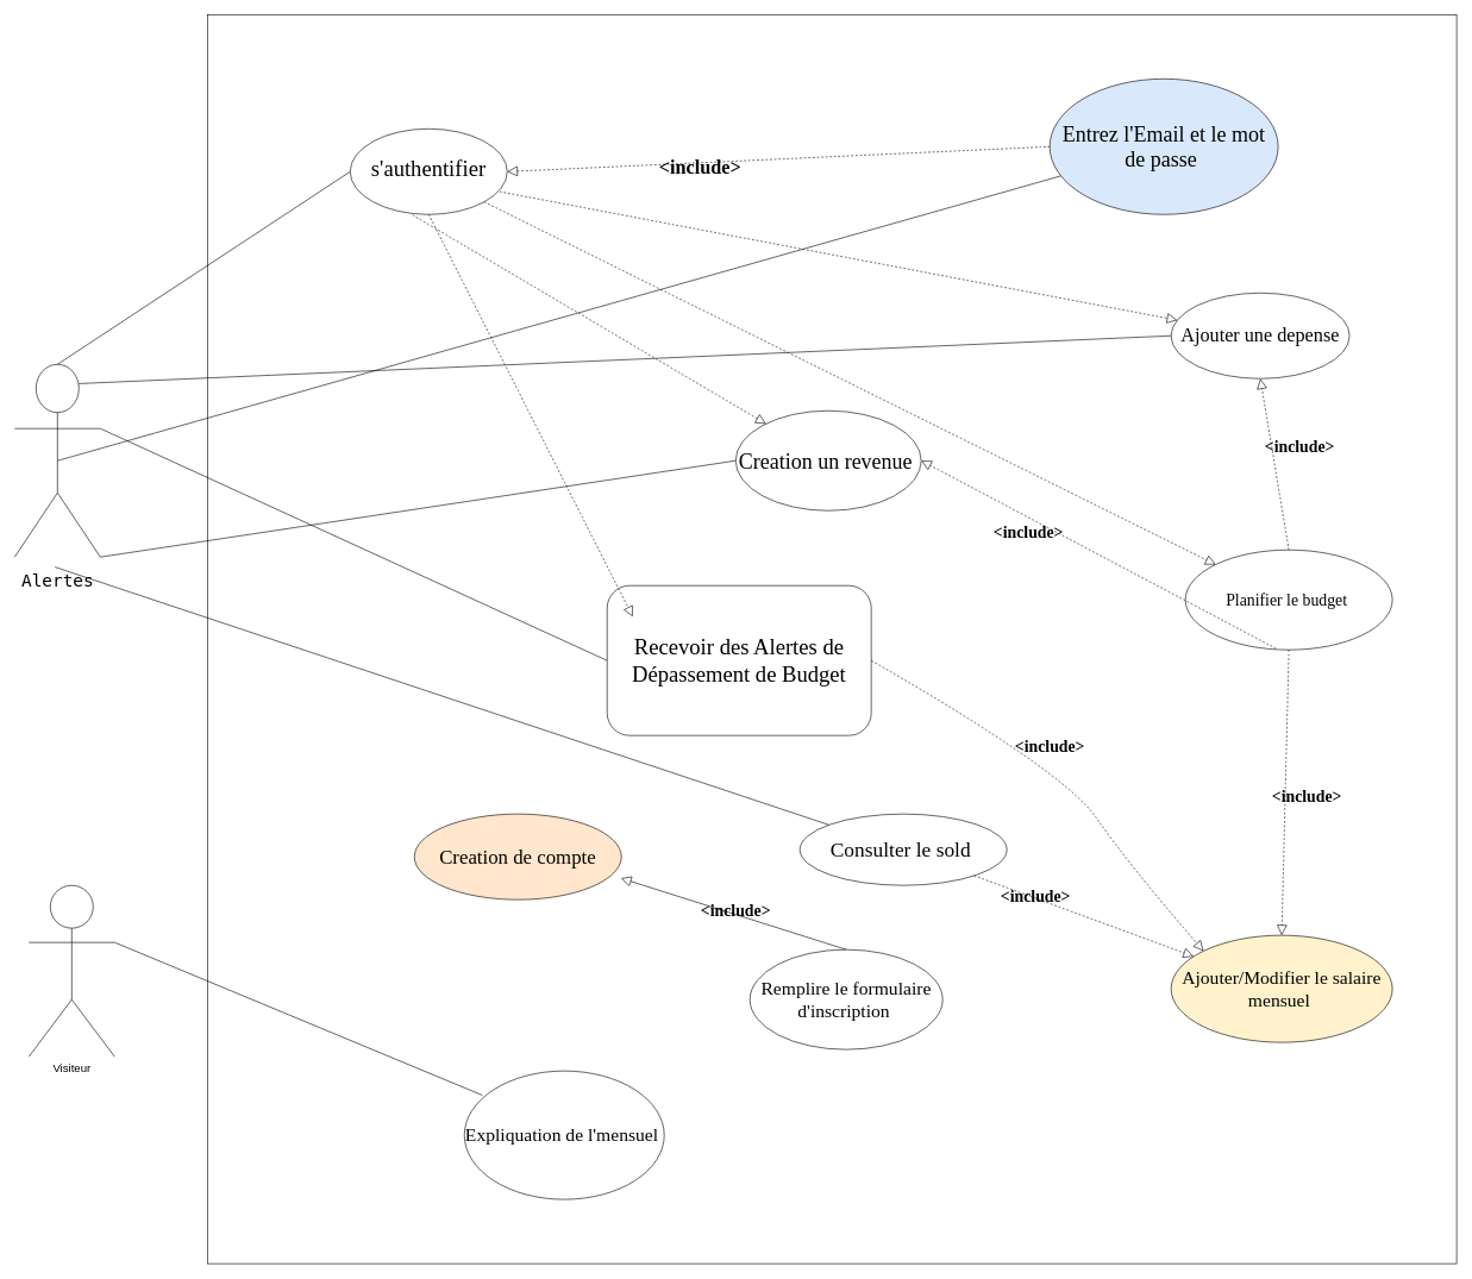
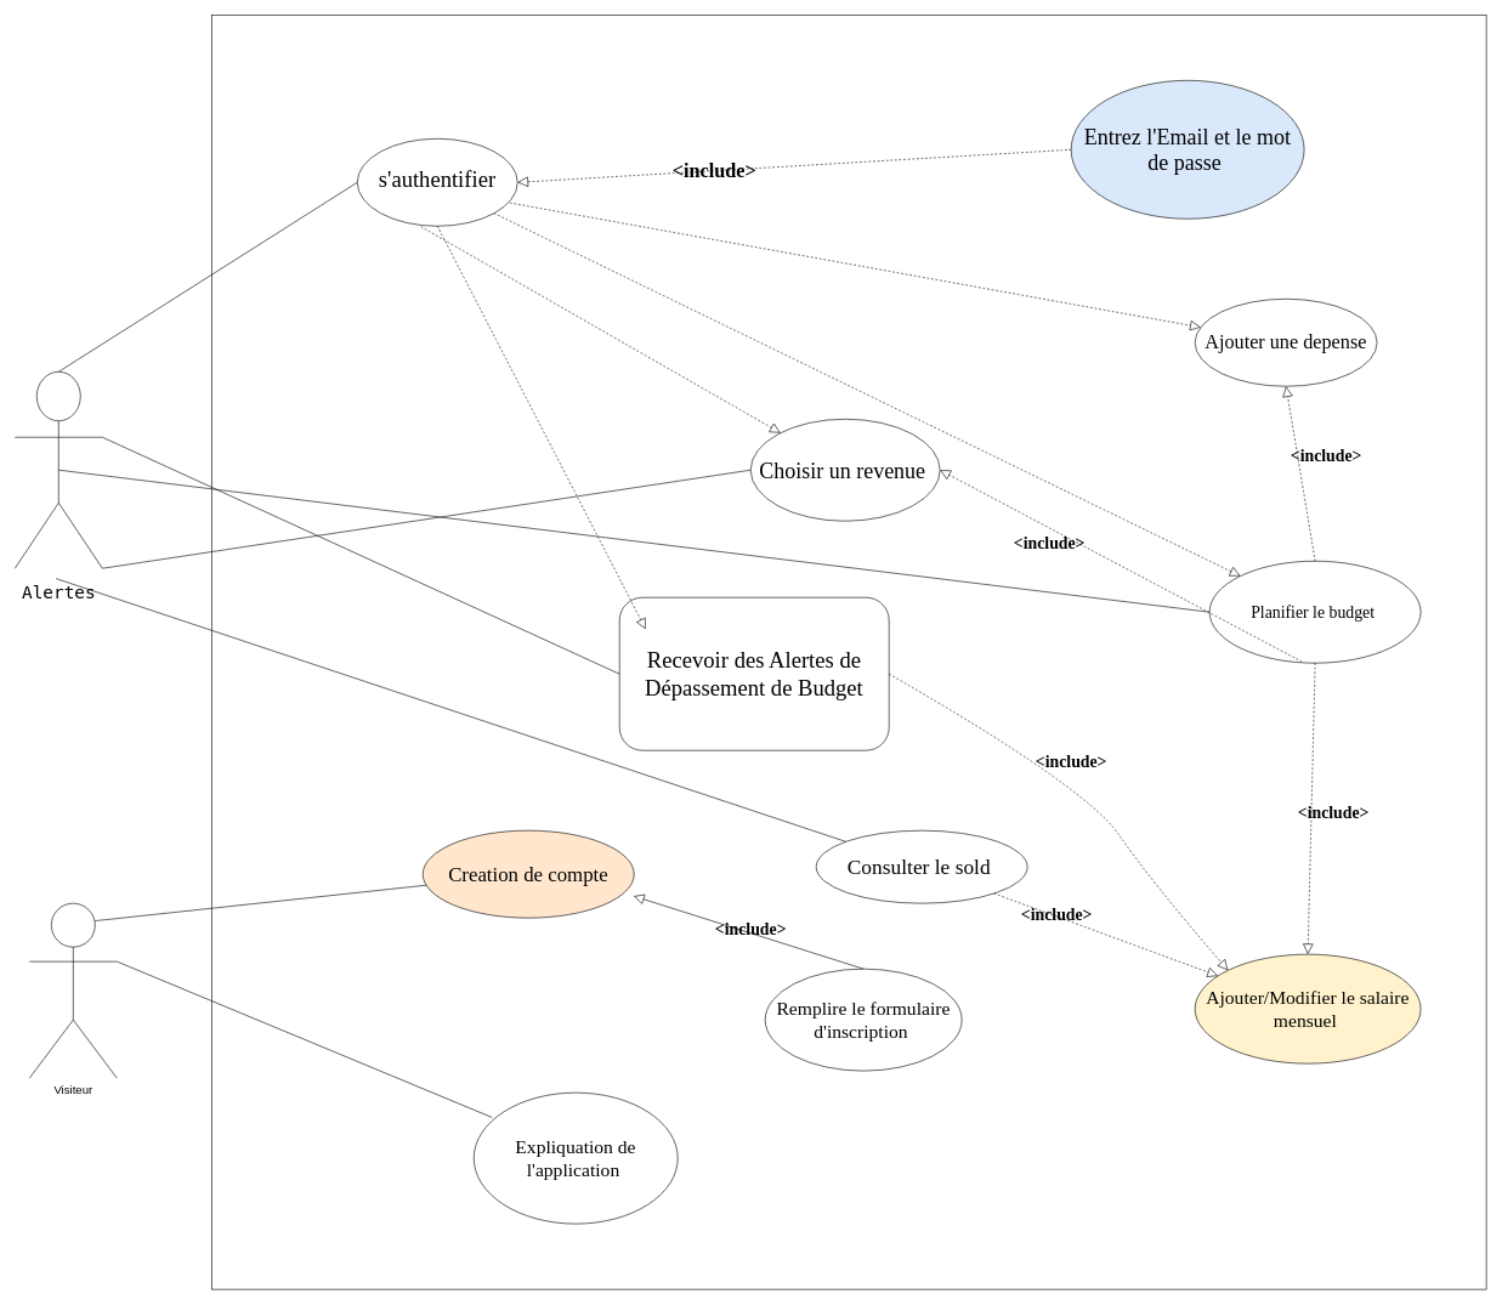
- <mxCell id="4" value="&lt;pre style=&quot;line-height: 340%;&quot;&gt;&lt;font face=&quot;Times New Roman&quot; style=&quot;font-size: 31px;&quot;&gt;s'authentifier&lt;/font&gt;&lt;/pre&gt;" style="ellipse;whiteSpace=wrap;html=1;align=center;" parent="1" vertex="1"><mxGeometry x="490" y="180" width="220" height="120" as="geometry" /></mxCell>
+ <mxCell id="4" value="&lt;pre style=&quot;line-height: 340%;&quot;&gt;&lt;font face=&quot;Times New Roman&quot; style=&quot;font-size: 31px;&quot;&gt;s'authentifier&lt;/font&gt;&lt;/pre&gt;" style="ellipse;whiteSpace=wrap;html=1;align=center;" parent="1" vertex="1"><mxGeometry x="490" y="190" width="220" height="120" as="geometry" /></mxCell>
- <mxCell id="15" value="" style="endArrow=none;html=1;rounded=0;fontSize=12;startSize=8;endSize=8;curved=1;exitX=0.5;exitY=0.5;exitDx=0;exitDy=0;exitPerimeter=0;" edge="1" parent="1" source="2" target="23"><mxGeometry width="50" height="50" relative="1" as="geometry"><mxPoint x="990" y="720" as="sourcePoint" /><mxPoint x="1040" y="670" as="targetPoint" /></mxGeometry></mxCell>
+ <mxCell id="15" value="" style="endArrow=none;html=1;rounded=0;fontSize=12;startSize=8;endSize=8;curved=1;exitX=0.5;exitY=0.5;exitDx=0;exitDy=0;exitPerimeter=0;entryX=0;entryY=0.5;entryDx=0;entryDy=0;" edge="1" parent="1" source="2" target="7"><mxGeometry width="50" height="50" relative="1" as="geometry"><mxPoint x="990" y="720" as="sourcePoint" /><mxPoint x="1040" y="670" as="targetPoint" /></mxGeometry></mxCell>
- <mxCell id="14" value="" style="endArrow=none;html=1;rounded=0;fontSize=12;startSize=8;endSize=8;curved=1;exitX=0.75;exitY=0.1;exitDx=0;exitDy=0;exitPerimeter=0;entryX=0;entryY=0.5;entryDx=0;entryDy=0;" edge="1" parent="1" source="2" target="5"><mxGeometry width="50" height="50" relative="1" as="geometry"><mxPoint x="990" y="720" as="sourcePoint" /><mxPoint x="1040" y="670" as="targetPoint" /></mxGeometry></mxCell>
- <mxCell id="6" value="&lt;pre&gt;&lt;font face=&quot;Times New Roman&quot; style=&quot;font-size: 30px;&quot;&gt;Creation un revenue&amp;nbsp;&lt;/font&gt;&lt;/pre&gt;" style="ellipse;whiteSpace=wrap;html=1;" parent="1" vertex="1"><mxGeometry x="1030" y="575" width="260" height="140" as="geometry" /></mxCell>
+ <mxCell id="6" value="&lt;pre&gt;&lt;font face=&quot;Times New Roman&quot; style=&quot;font-size: 30px;&quot;&gt;Choisir un revenue&amp;nbsp;&lt;/font&gt;&lt;/pre&gt;" style="ellipse;whiteSpace=wrap;html=1;" parent="1" vertex="1"><mxGeometry x="1030" y="575" width="260" height="140" as="geometry" /></mxCell>
+ <mxCell id="19" value="" style="endArrow=none;html=1;rounded=0;fontSize=12;startSize=8;endSize=8;curved=1;exitX=0.75;exitY=0.1;exitDx=0;exitDy=0;exitPerimeter=0;" edge="1" parent="1" source="42" target="9"><mxGeometry width="50" height="50" relative="1" as="geometry"><mxPoint x="990" y="720" as="sourcePoint" /><mxPoint x="1040" y="670" as="targetPoint" /></mxGeometry></mxCell>
- <mxCell id="43" value="&lt;font style=&quot;font-size: 26px;&quot; face=&quot;Times New Roman&quot;&gt;Expliquation de l'mensuel&amp;nbsp;&lt;/font&gt;" style="ellipse;whiteSpace=wrap;html=1;fontSize=16;" vertex="1" parent="1"><mxGeometry x="650" y="1500" width="280" height="180" as="geometry" /></mxCell>
+ <mxCell id="43" value="&lt;font style=&quot;font-size: 26px;&quot; face=&quot;Times New Roman&quot;&gt;Expliquation de l'application&amp;nbsp;&lt;/font&gt;" style="ellipse;whiteSpace=wrap;html=1;fontSize=16;" vertex="1" parent="1"><mxGeometry x="650" y="1500" width="280" height="180" as="geometry" /></mxCell>
